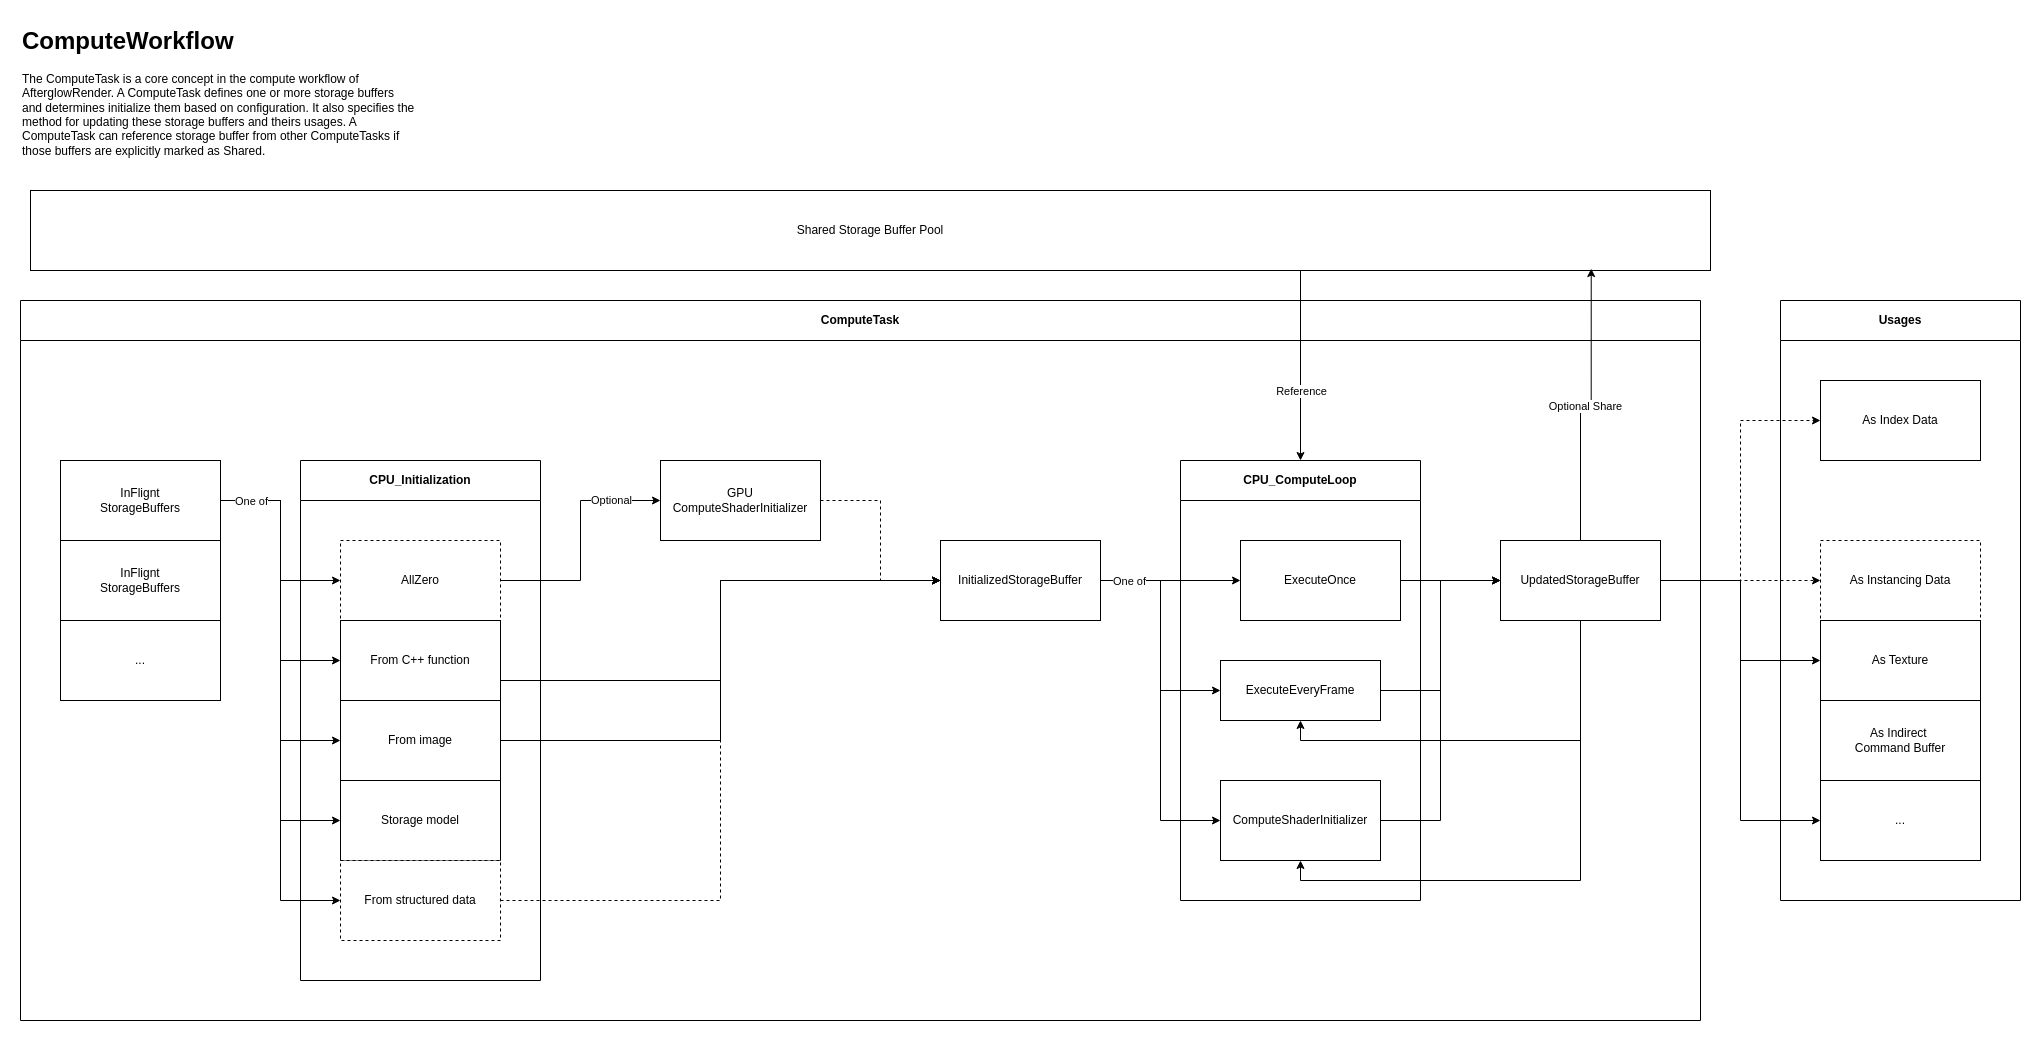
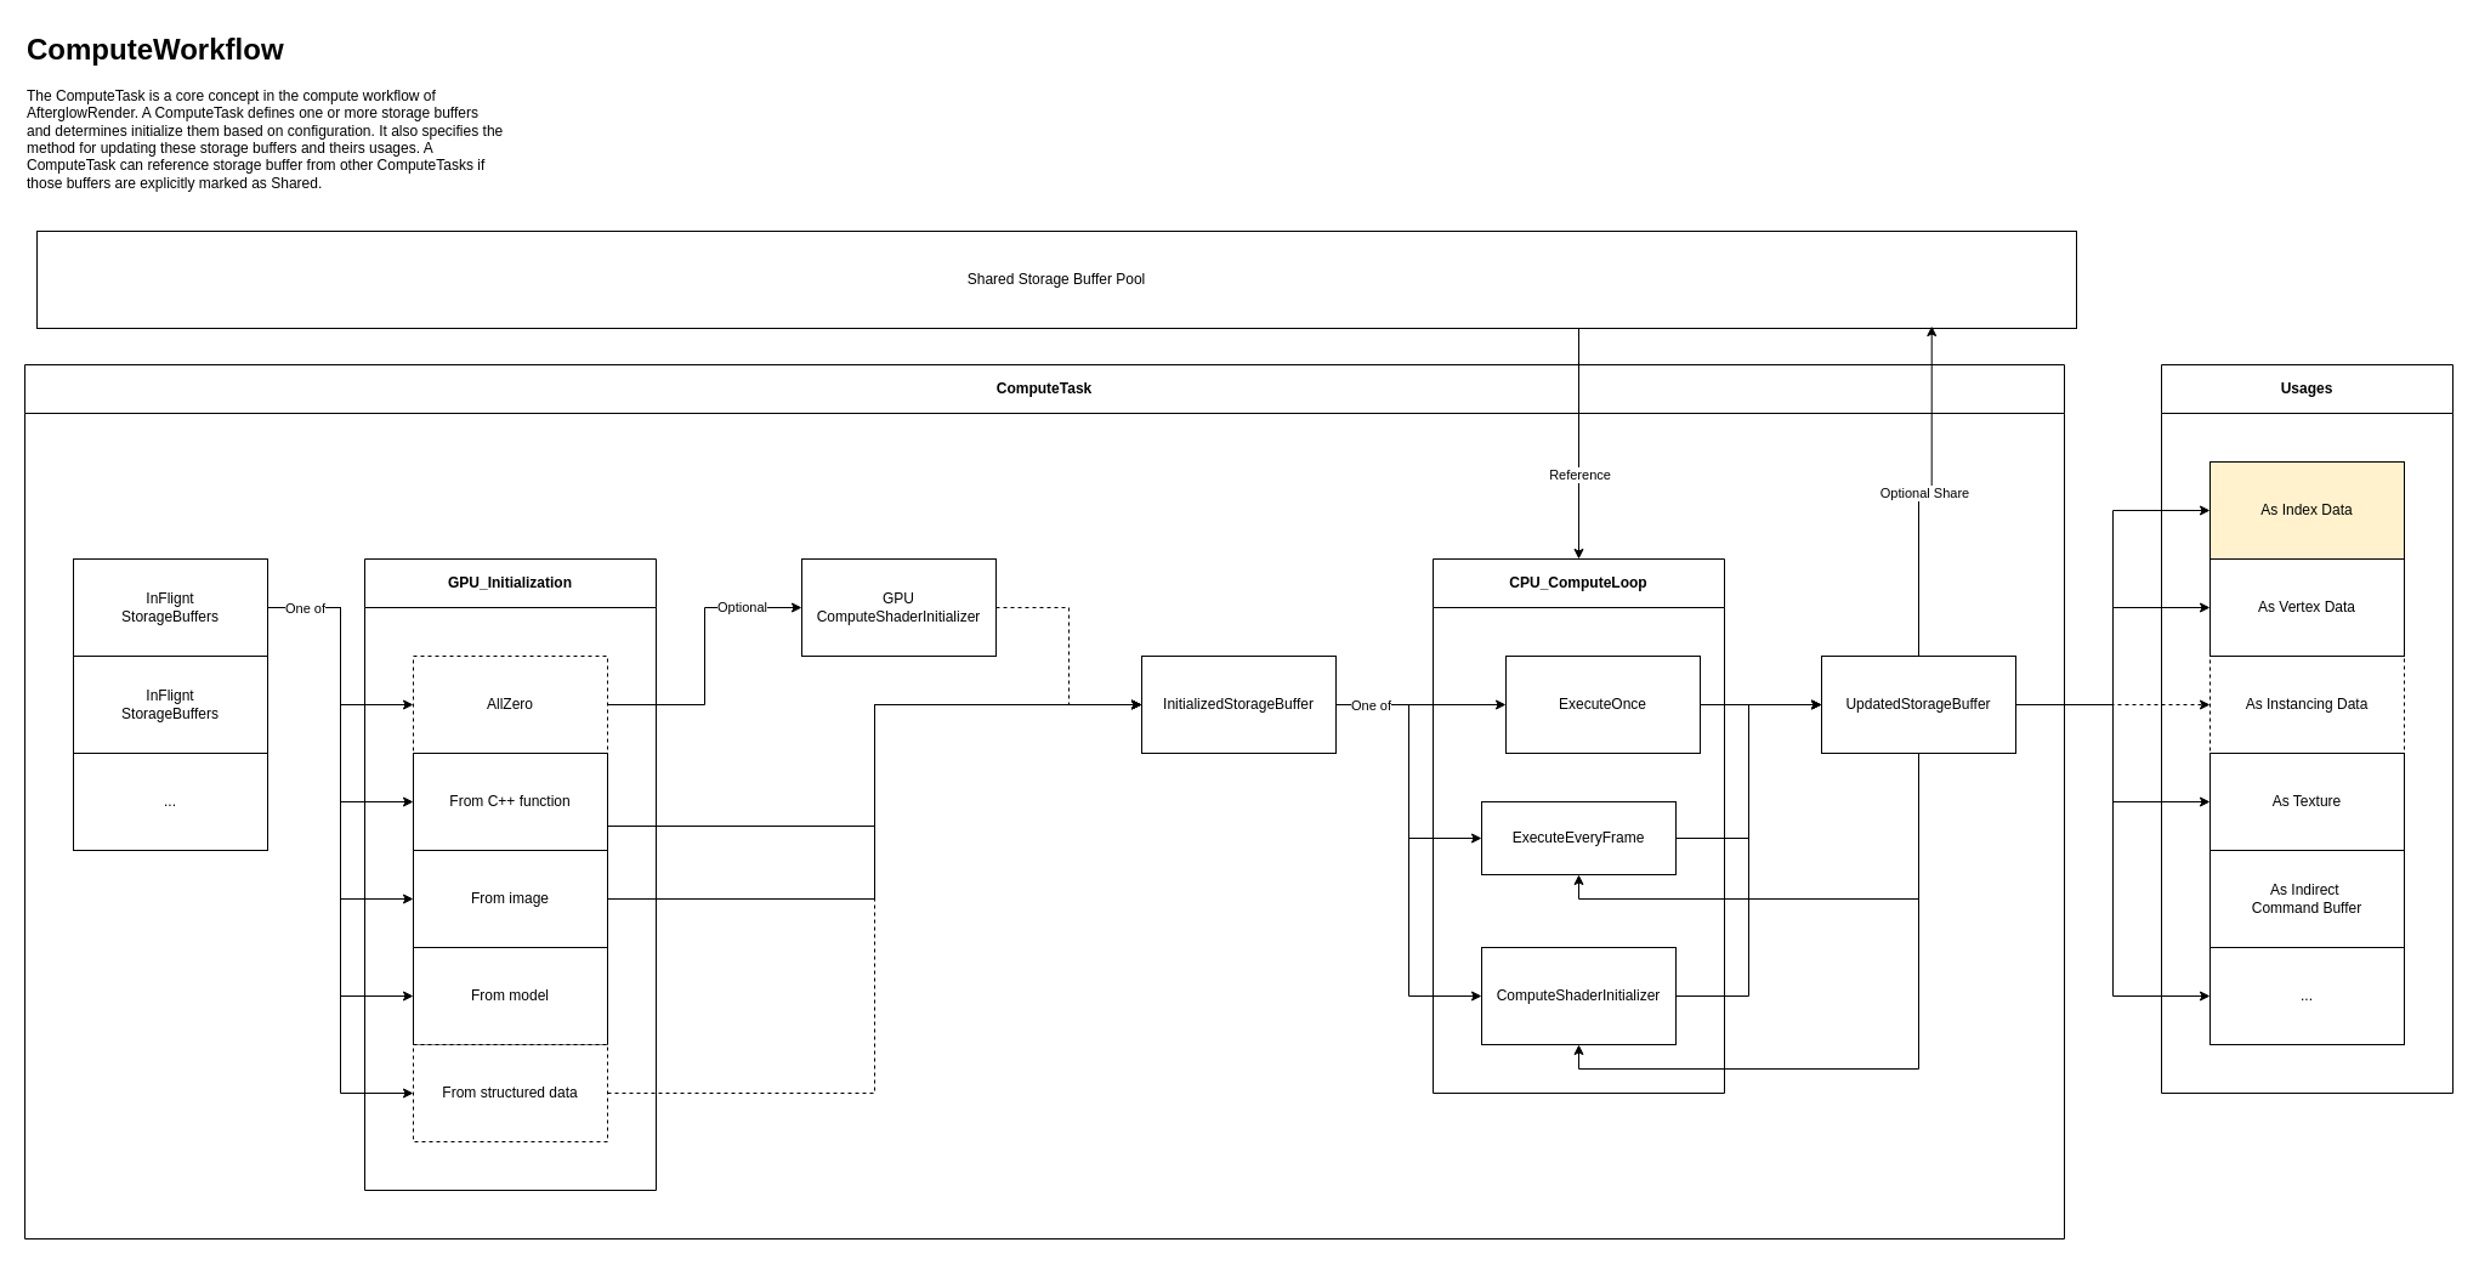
- <mxCell id="49" value="As Index Data" style="rounded=0;whiteSpace=wrap;html=1;" parent="46" vertex="1"><mxGeometry x="40" y="80" width="160" height="80" as="geometry" /></mxCell>
+ <mxCell id="49" value="As Index Data" style="rounded=0;whiteSpace=wrap;html=1;fillColor=#fff2cc;" parent="46" vertex="1"><mxGeometry x="40" y="80" width="160" height="80" as="geometry" /></mxCell>
- <mxCell id="53" style="edgeStyle=orthogonalEdgeStyle;rounded=0;orthogonalLoop=1;jettySize=auto;html=1;exitX=1;exitY=0.5;exitDx=0;exitDy=0;entryX=0;entryY=0.5;entryDx=0;entryDy=0;dashed=1;" parent="1" source="22" target="49" edge="1"><mxGeometry relative="1" as="geometry" /></mxCell>
+ <mxCell id="53" style="edgeStyle=orthogonalEdgeStyle;rounded=0;orthogonalLoop=1;jettySize=auto;html=1;exitX=1;exitY=0.5;exitDx=0;exitDy=0;entryX=0;entryY=0.5;entryDx=0;entryDy=0;" parent="1" source="22" target="49" edge="1"><mxGeometry relative="1" as="geometry" /></mxCell>
- <mxCell id="23" value="CPU_Initialization" style="swimlane;whiteSpace=wrap;html=1;startSize=40;" parent="3" vertex="1"><mxGeometry x="280" y="160" width="240" height="520" as="geometry" /></mxCell>
+ <mxCell id="23" value="GPU_Initialization" style="swimlane;whiteSpace=wrap;html=1;startSize=40;" parent="3" vertex="1"><mxGeometry x="280" y="160" width="240" height="520" as="geometry" /></mxCell>
+ <mxCell id="54" style="edgeStyle=orthogonalEdgeStyle;rounded=0;orthogonalLoop=1;jettySize=auto;html=1;exitX=1;exitY=0.5;exitDx=0;exitDy=0;" parent="1" source="22" target="48" edge="1"><mxGeometry relative="1" as="geometry" /></mxCell>
+ <mxCell id="48" value="As Vertex Data" style="rounded=0;whiteSpace=wrap;html=1;" parent="46" vertex="1"><mxGeometry x="40" y="160" width="160" height="80" as="geometry" /></mxCell>
- <mxCell id="27" value="Storage model" style="rounded=0;whiteSpace=wrap;html=1;" parent="23" vertex="1"><mxGeometry x="40" y="320" width="160" height="80" as="geometry" /></mxCell>
+ <mxCell id="27" value="From model" style="rounded=0;whiteSpace=wrap;html=1;" parent="23" vertex="1"><mxGeometry x="40" y="320" width="160" height="80" as="geometry" /></mxCell>
